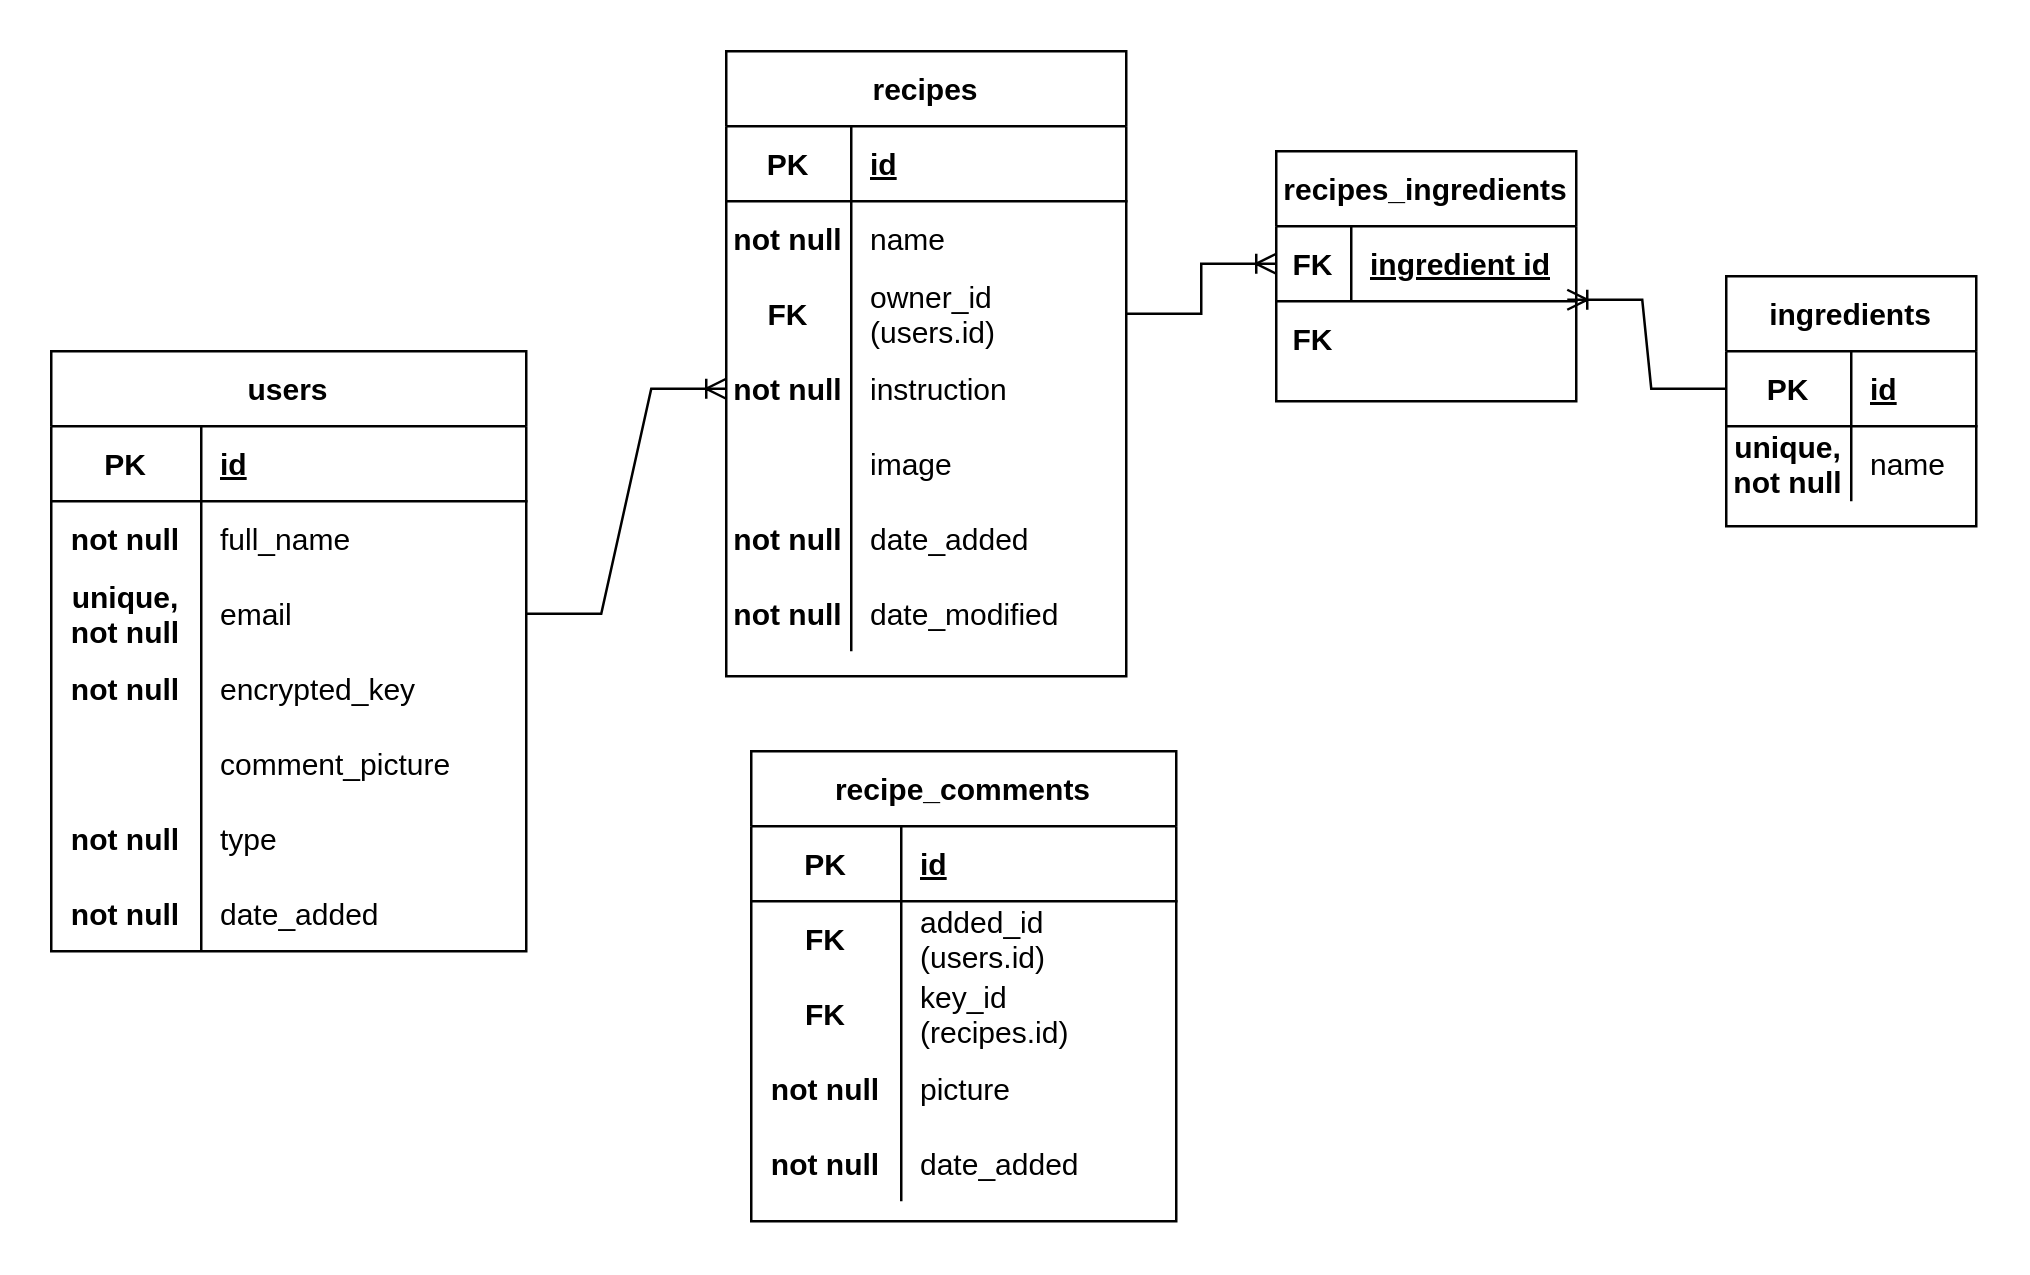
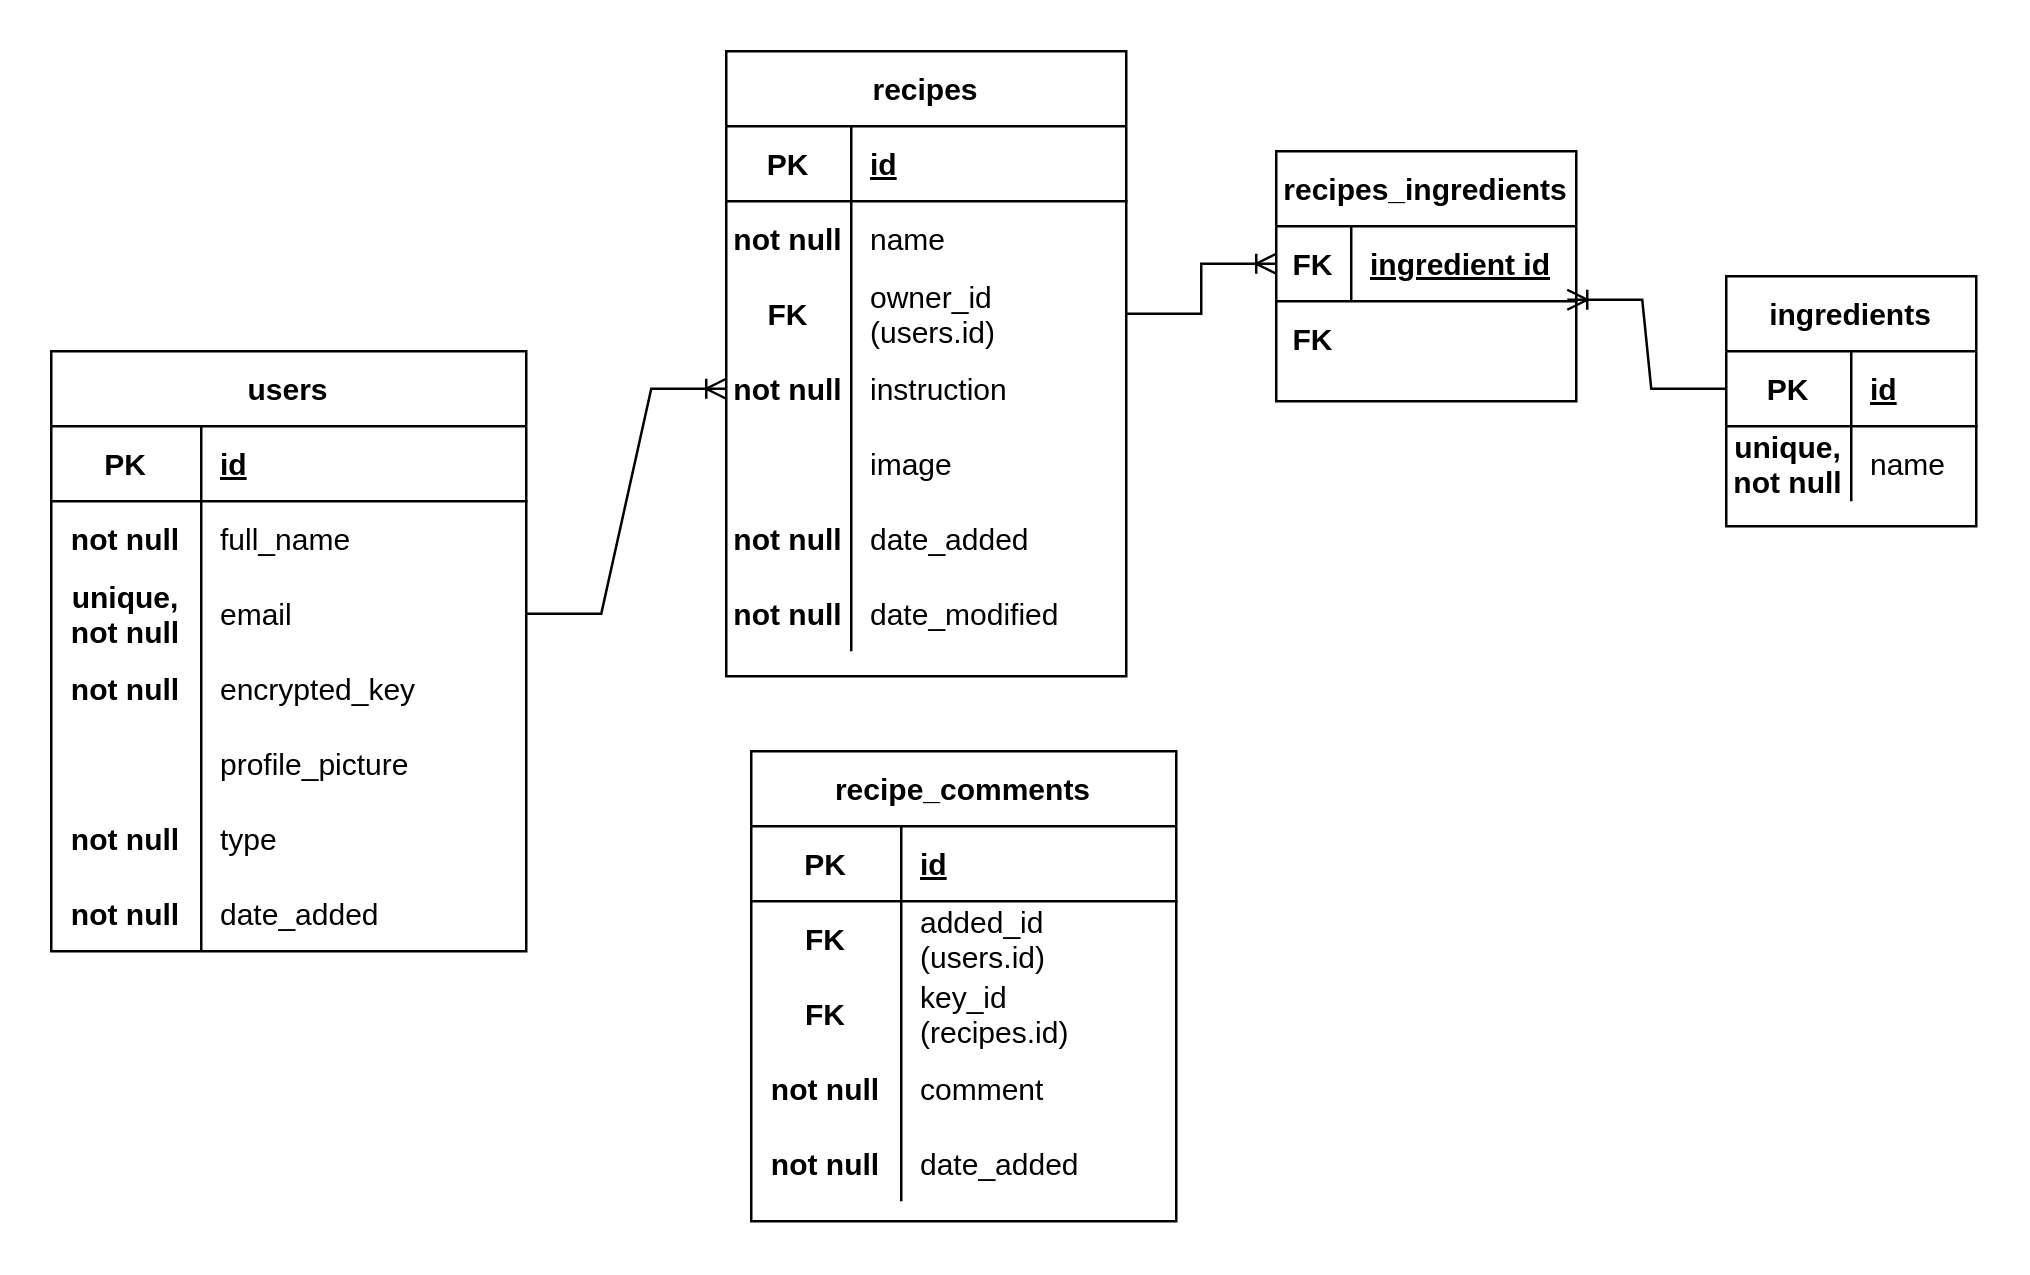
- <mxCell id="17" value="comment_picture" style="shape=partialRectangle;connectable=0;fillColor=none;top=0;left=0;bottom=0;right=0;align=left;spacingLeft=6;overflow=hidden;" parent="15" vertex="1"><mxGeometry x="60" width="130" height="30" as="geometry"><mxRectangle width="130" height="30" as="alternateBounds" /></mxGeometry></mxCell>
+ <mxCell id="17" value="profile_picture" style="shape=partialRectangle;connectable=0;fillColor=none;top=0;left=0;bottom=0;right=0;align=left;spacingLeft=6;overflow=hidden;" parent="15" vertex="1"><mxGeometry x="60" width="130" height="30" as="geometry"><mxRectangle width="130" height="30" as="alternateBounds" /></mxGeometry></mxCell>
- <mxCell id="71" value="picture" style="shape=partialRectangle;connectable=0;fillColor=none;top=0;left=0;bottom=0;right=0;align=left;spacingLeft=6;overflow=hidden;" parent="69" vertex="1"><mxGeometry x="60" width="110" height="30" as="geometry"><mxRectangle width="110" height="30" as="alternateBounds" /></mxGeometry></mxCell>
+ <mxCell id="71" value="comment" style="shape=partialRectangle;connectable=0;fillColor=none;top=0;left=0;bottom=0;right=0;align=left;spacingLeft=6;overflow=hidden;" parent="69" vertex="1"><mxGeometry x="60" width="110" height="30" as="geometry"><mxRectangle width="110" height="30" as="alternateBounds" /></mxGeometry></mxCell>
